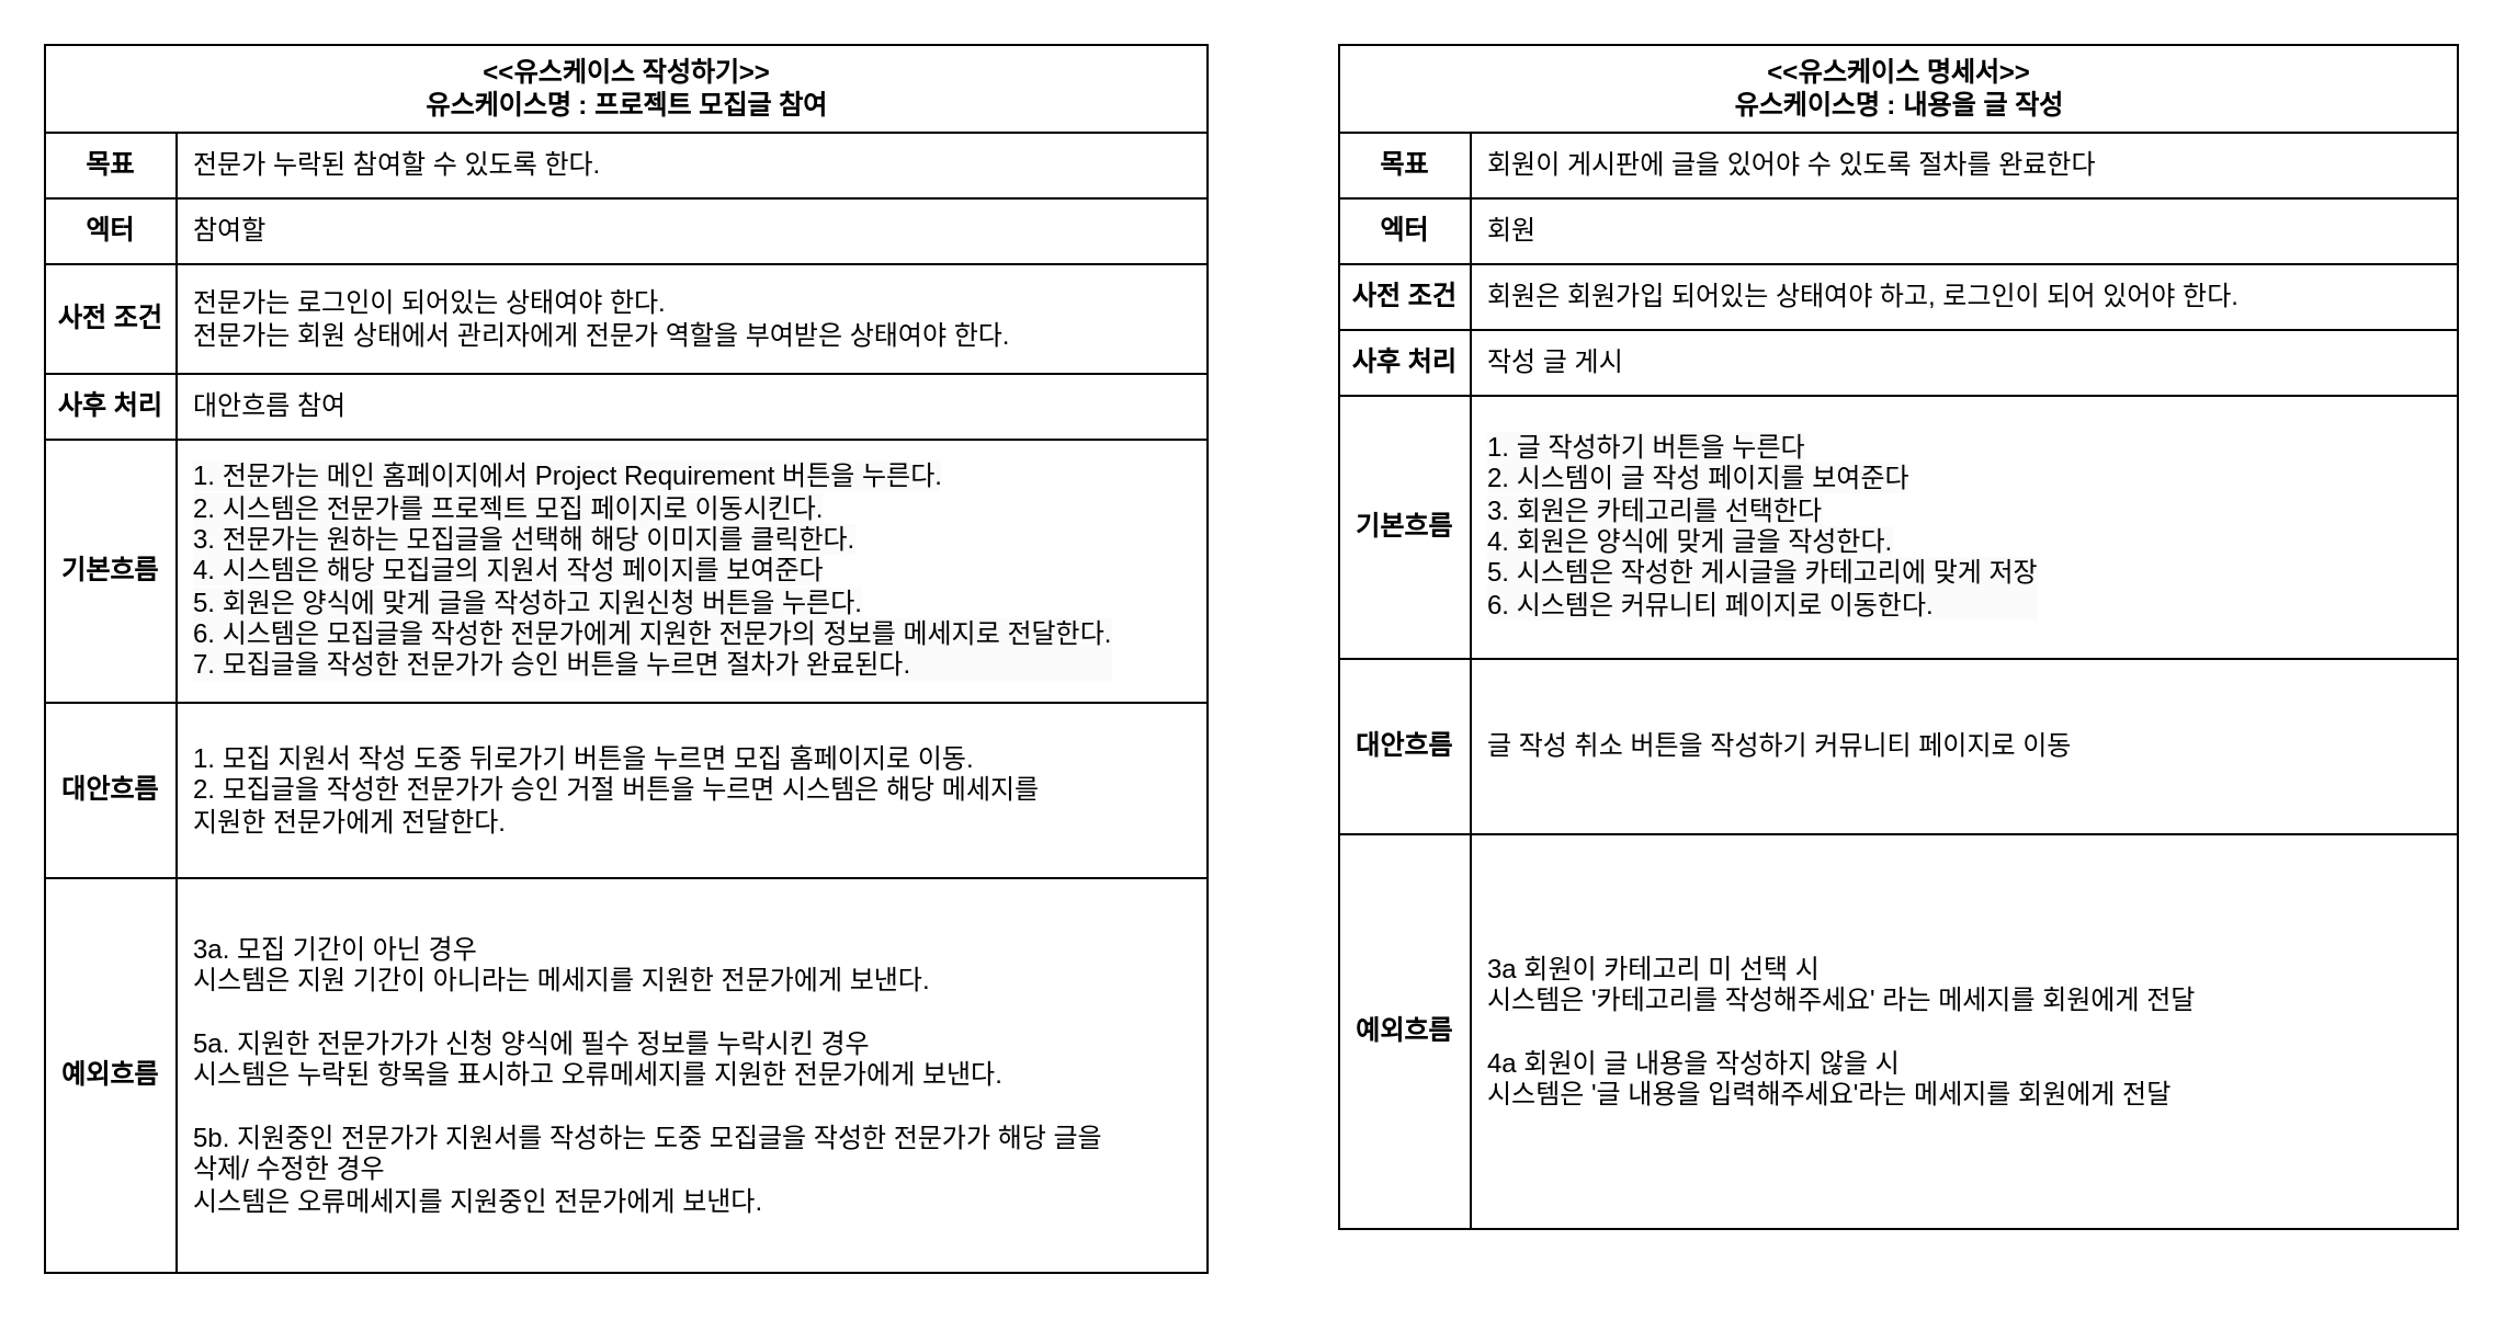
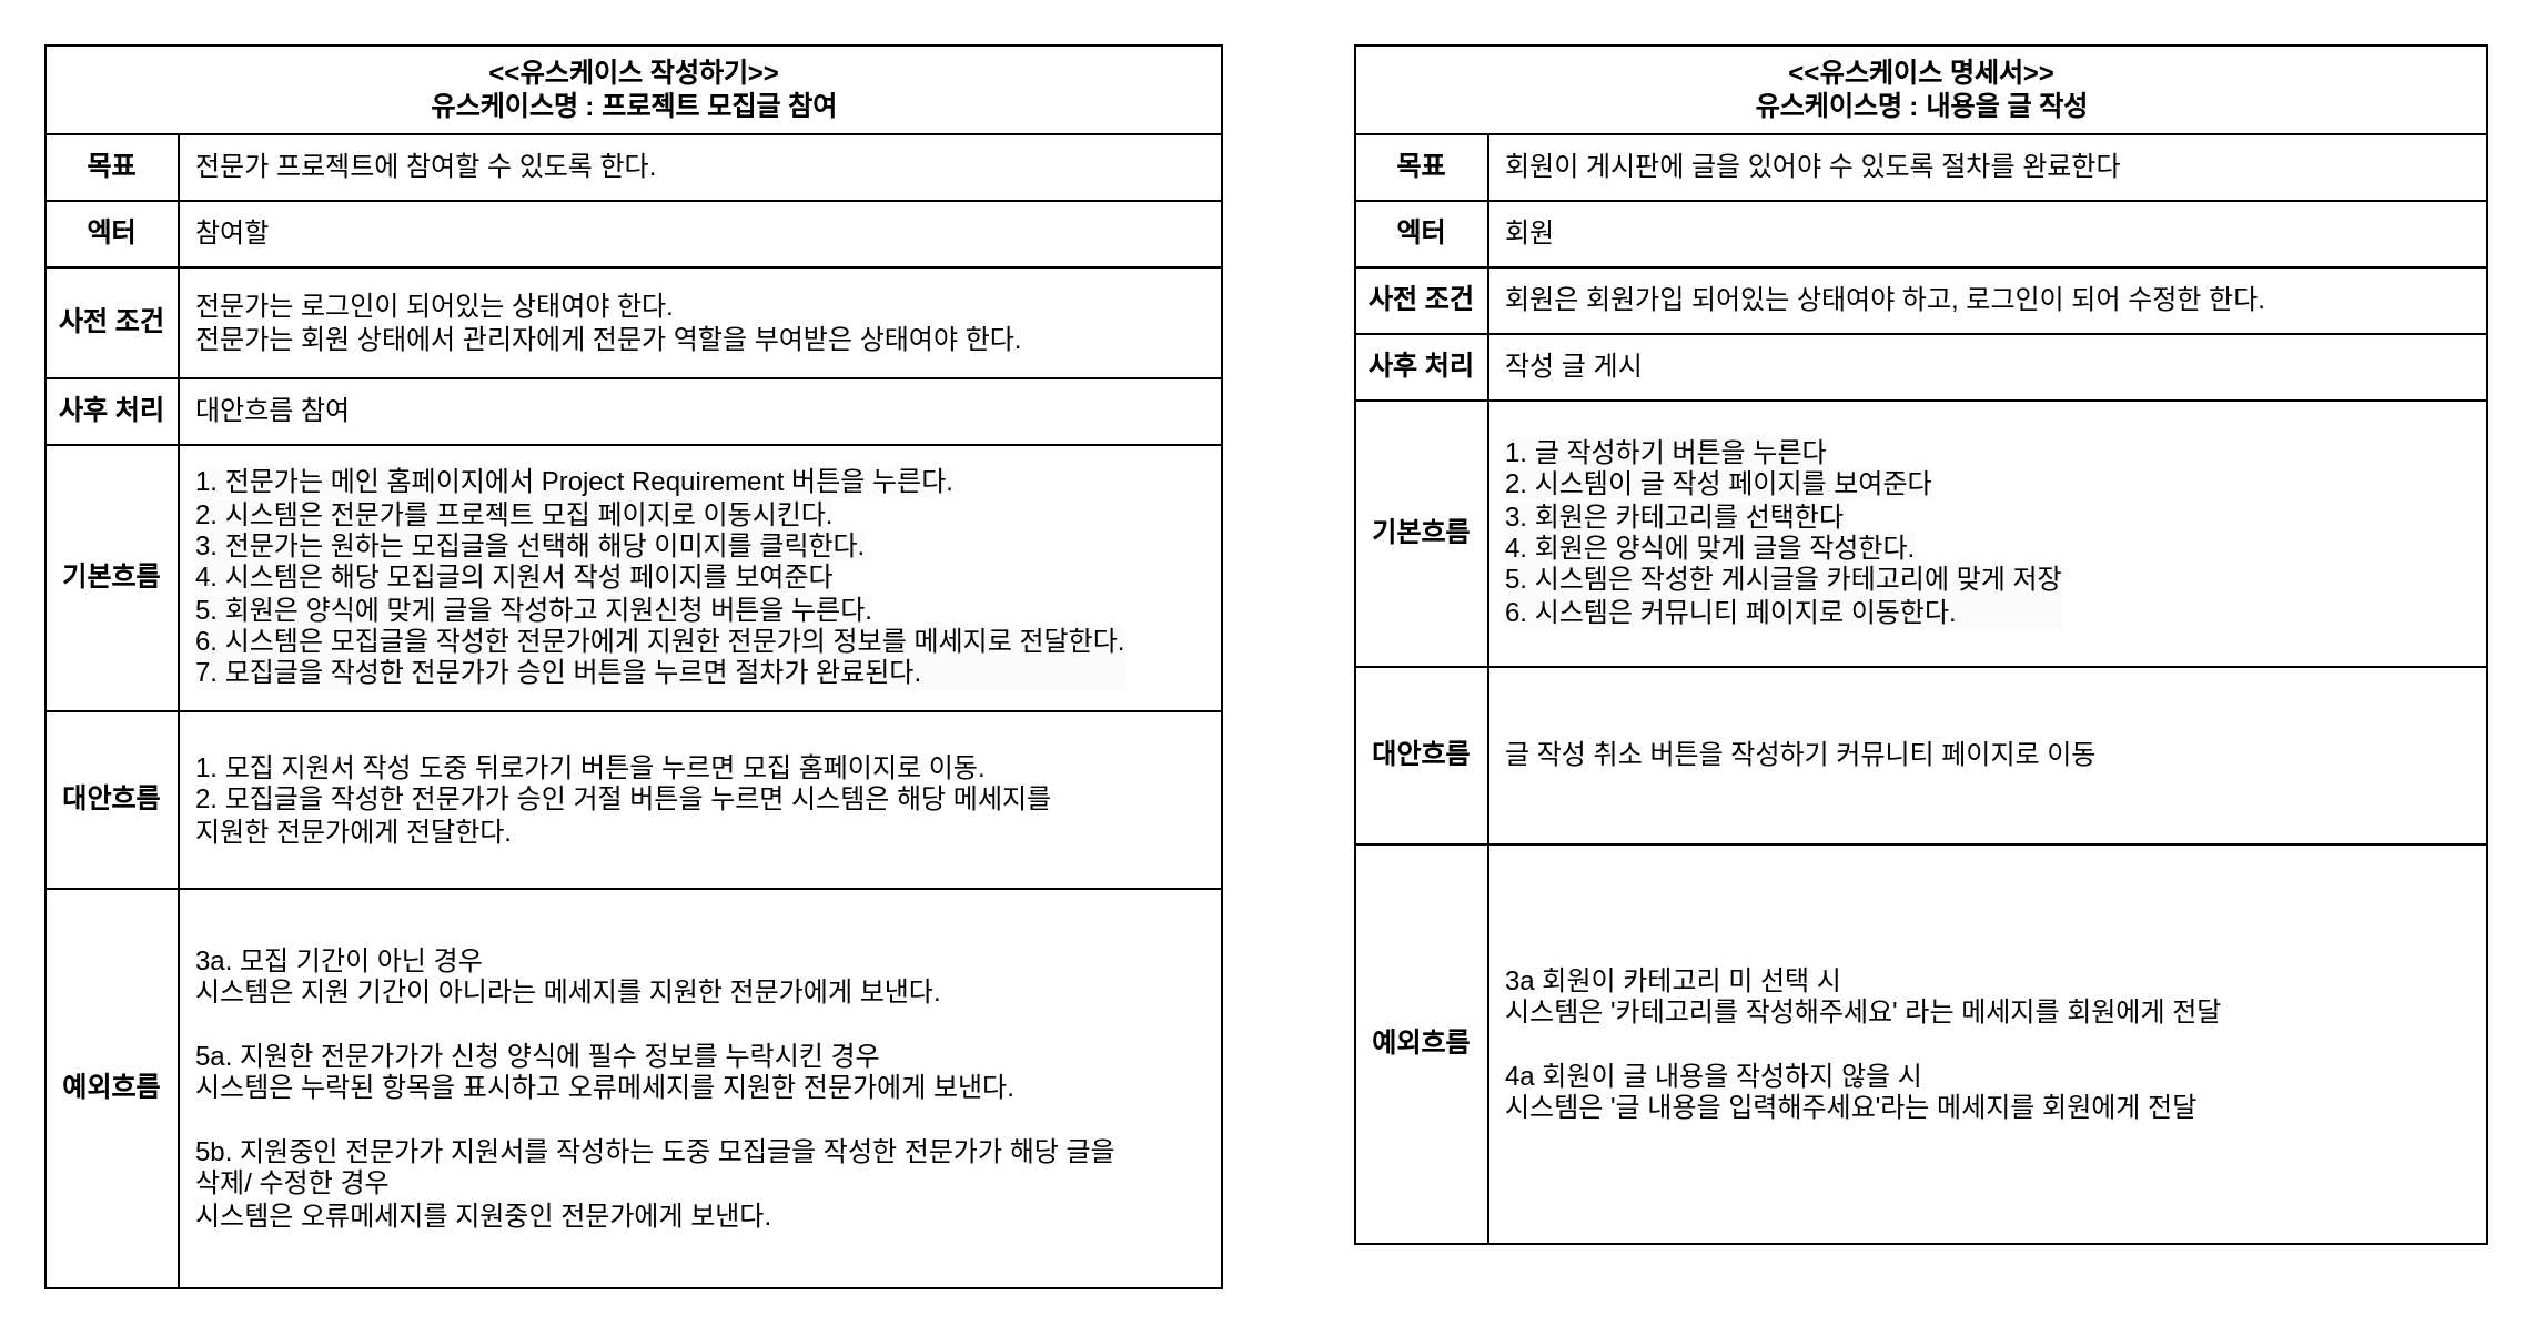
- <mxCell id="27" value="&lt;span style=&quot;font-weight: 400; text-wrap: nowrap;&quot;&gt;전문가 누락된 참여할 수 있도록 한다.&lt;/span&gt;" style="shape=partialRectangle;connectable=0;fillColor=none;top=0;left=0;bottom=0;right=0;align=left;spacingLeft=6;fontStyle=1;overflow=hidden;whiteSpace=wrap;html=1;" vertex="1" parent="25"><mxGeometry x="60" width="470" height="30" as="geometry"><mxRectangle width="470" height="30" as="alternateBounds" /></mxGeometry></mxCell>
+ <mxCell id="27" value="&lt;span style=&quot;font-weight: 400; text-wrap: nowrap;&quot;&gt;전문가 프로젝트에 참여할 수 있도록 한다.&lt;/span&gt;" style="shape=partialRectangle;connectable=0;fillColor=none;top=0;left=0;bottom=0;right=0;align=left;spacingLeft=6;fontStyle=1;overflow=hidden;whiteSpace=wrap;html=1;" vertex="1" parent="25"><mxGeometry x="60" width="470" height="30" as="geometry"><mxRectangle width="470" height="30" as="alternateBounds" /></mxGeometry></mxCell>
- <mxCell id="11" value="회원은 회원가입 되어있는 상태여야 하고, 로그인이 되어 있어야 한다." style="shape=partialRectangle;connectable=0;fillColor=none;top=0;left=0;bottom=0;right=0;align=left;spacingLeft=6;fontStyle=0;overflow=hidden;whiteSpace=wrap;html=1;" vertex="1" parent="9"><mxGeometry x="60" width="450" height="30" as="geometry"><mxRectangle width="450" height="30" as="alternateBounds" /></mxGeometry></mxCell>
+ <mxCell id="11" value="회원은 회원가입 되어있는 상태여야 하고, 로그인이 되어 수정한 한다." style="shape=partialRectangle;connectable=0;fillColor=none;top=0;left=0;bottom=0;right=0;align=left;spacingLeft=6;fontStyle=0;overflow=hidden;whiteSpace=wrap;html=1;" vertex="1" parent="9"><mxGeometry x="60" width="450" height="30" as="geometry"><mxRectangle width="450" height="30" as="alternateBounds" /></mxGeometry></mxCell>
